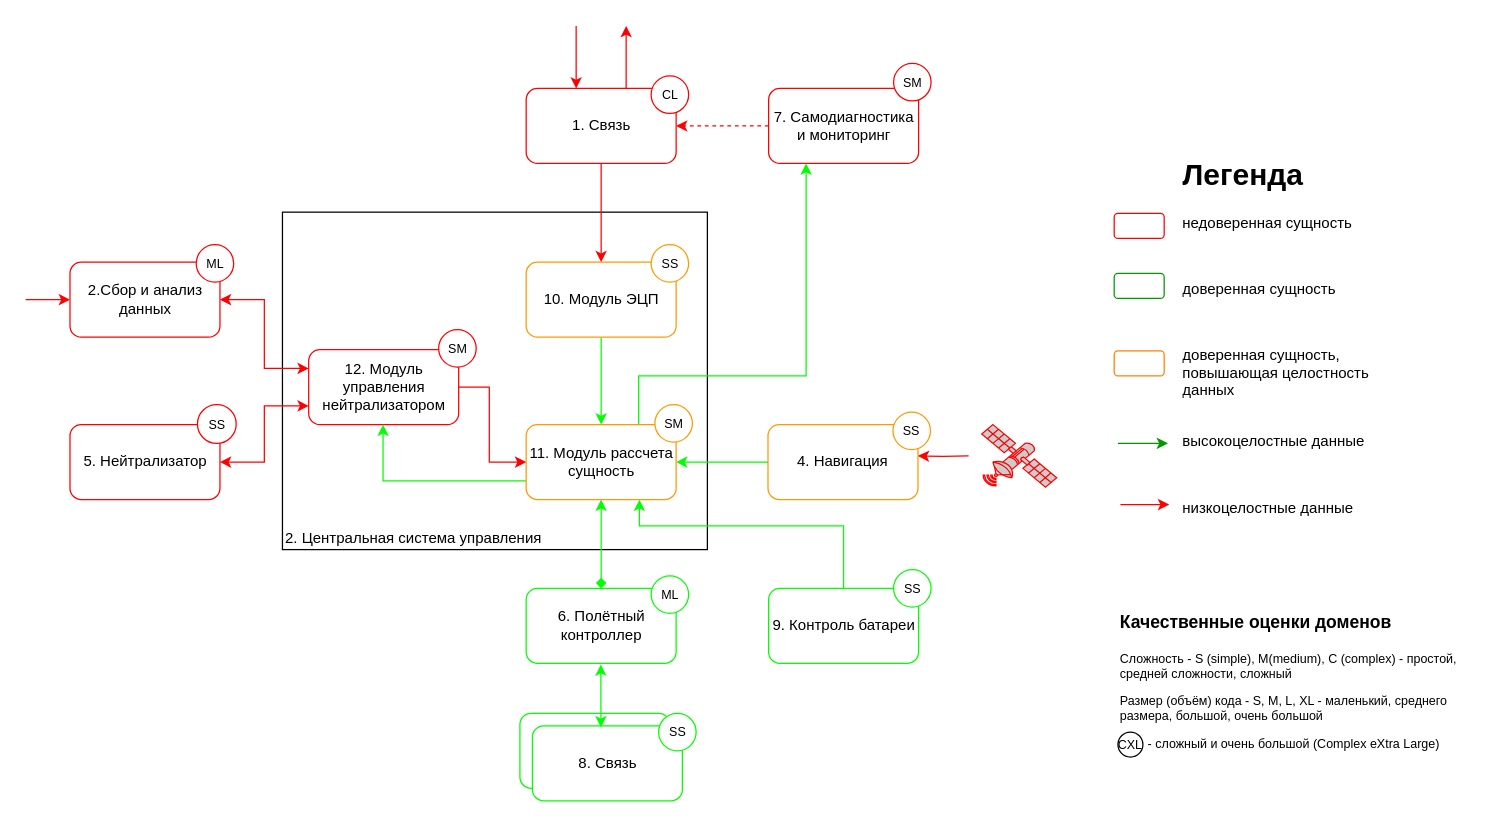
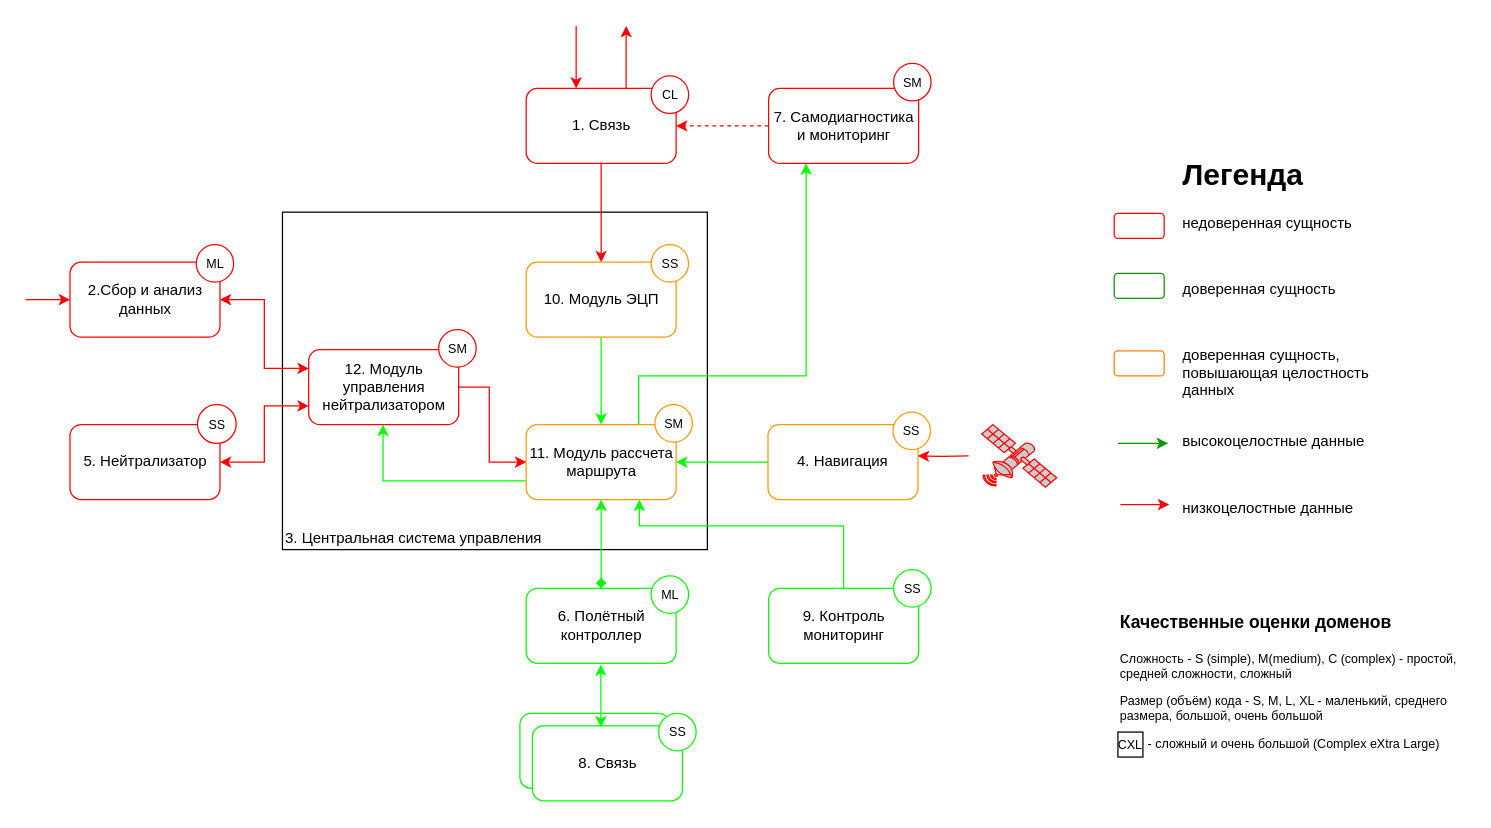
- <mxCell id="48" value="11. Модуль рассчета сущность" style="rounded=1;whiteSpace=wrap;html=1;strokeColor=#FF9900;" vertex="1" parent="1"><mxGeometry x="420.5" y="339" width="120" height="60" as="geometry" /></mxCell>
+ <mxCell id="48" value="11. Модуль рассчета маршрута" style="rounded=1;whiteSpace=wrap;html=1;strokeColor=#FF9900;" vertex="1" parent="1"><mxGeometry x="420.5" y="339" width="120" height="60" as="geometry" /></mxCell>
- <mxCell id="2" value="2. Центральная система управления" style="rounded=0;whiteSpace=wrap;html=1;verticalAlign=bottom;align=left;" vertex="1" parent="1"><mxGeometry x="225.5" y="169" width="340" height="270" as="geometry" /></mxCell>
+ <mxCell id="2" value="3. Центральная система управления" style="rounded=0;whiteSpace=wrap;html=1;verticalAlign=bottom;align=left;" vertex="1" parent="1"><mxGeometry x="225.5" y="169" width="340" height="270" as="geometry" /></mxCell>
- <mxCell id="23" value="9. Контроль батареи" style="rounded=1;whiteSpace=wrap;html=1;strokeColor=#00FF00;" parent="1" vertex="1"><mxGeometry x="614.5" y="470" width="120" height="60" as="geometry" /></mxCell>
+ <mxCell id="23" value="9. Контроль мониторинг" style="rounded=1;whiteSpace=wrap;html=1;strokeColor=#00FF00;" parent="1" vertex="1"><mxGeometry x="614.5" y="470" width="120" height="60" as="geometry" /></mxCell>
- <mxCell id="12" value="CXL" style="ellipse;whiteSpace=wrap;html=1;aspect=fixed;strokeColor=#000000;fontSize=10;fillColor=#FFFFFF;" parent="10" vertex="1"><mxGeometry x="3" y="105" width="20" height="20" as="geometry" /></mxCell>
+ <mxCell id="12" value="CXL" style="whiteSpace=wrap;html=1;aspect=fixed;strokeColor=#000000;fontSize=10;fillColor=#FFFFFF;rounded=0;" parent="10" vertex="1"><mxGeometry x="3" y="105" width="20" height="20" as="geometry" /></mxCell>
